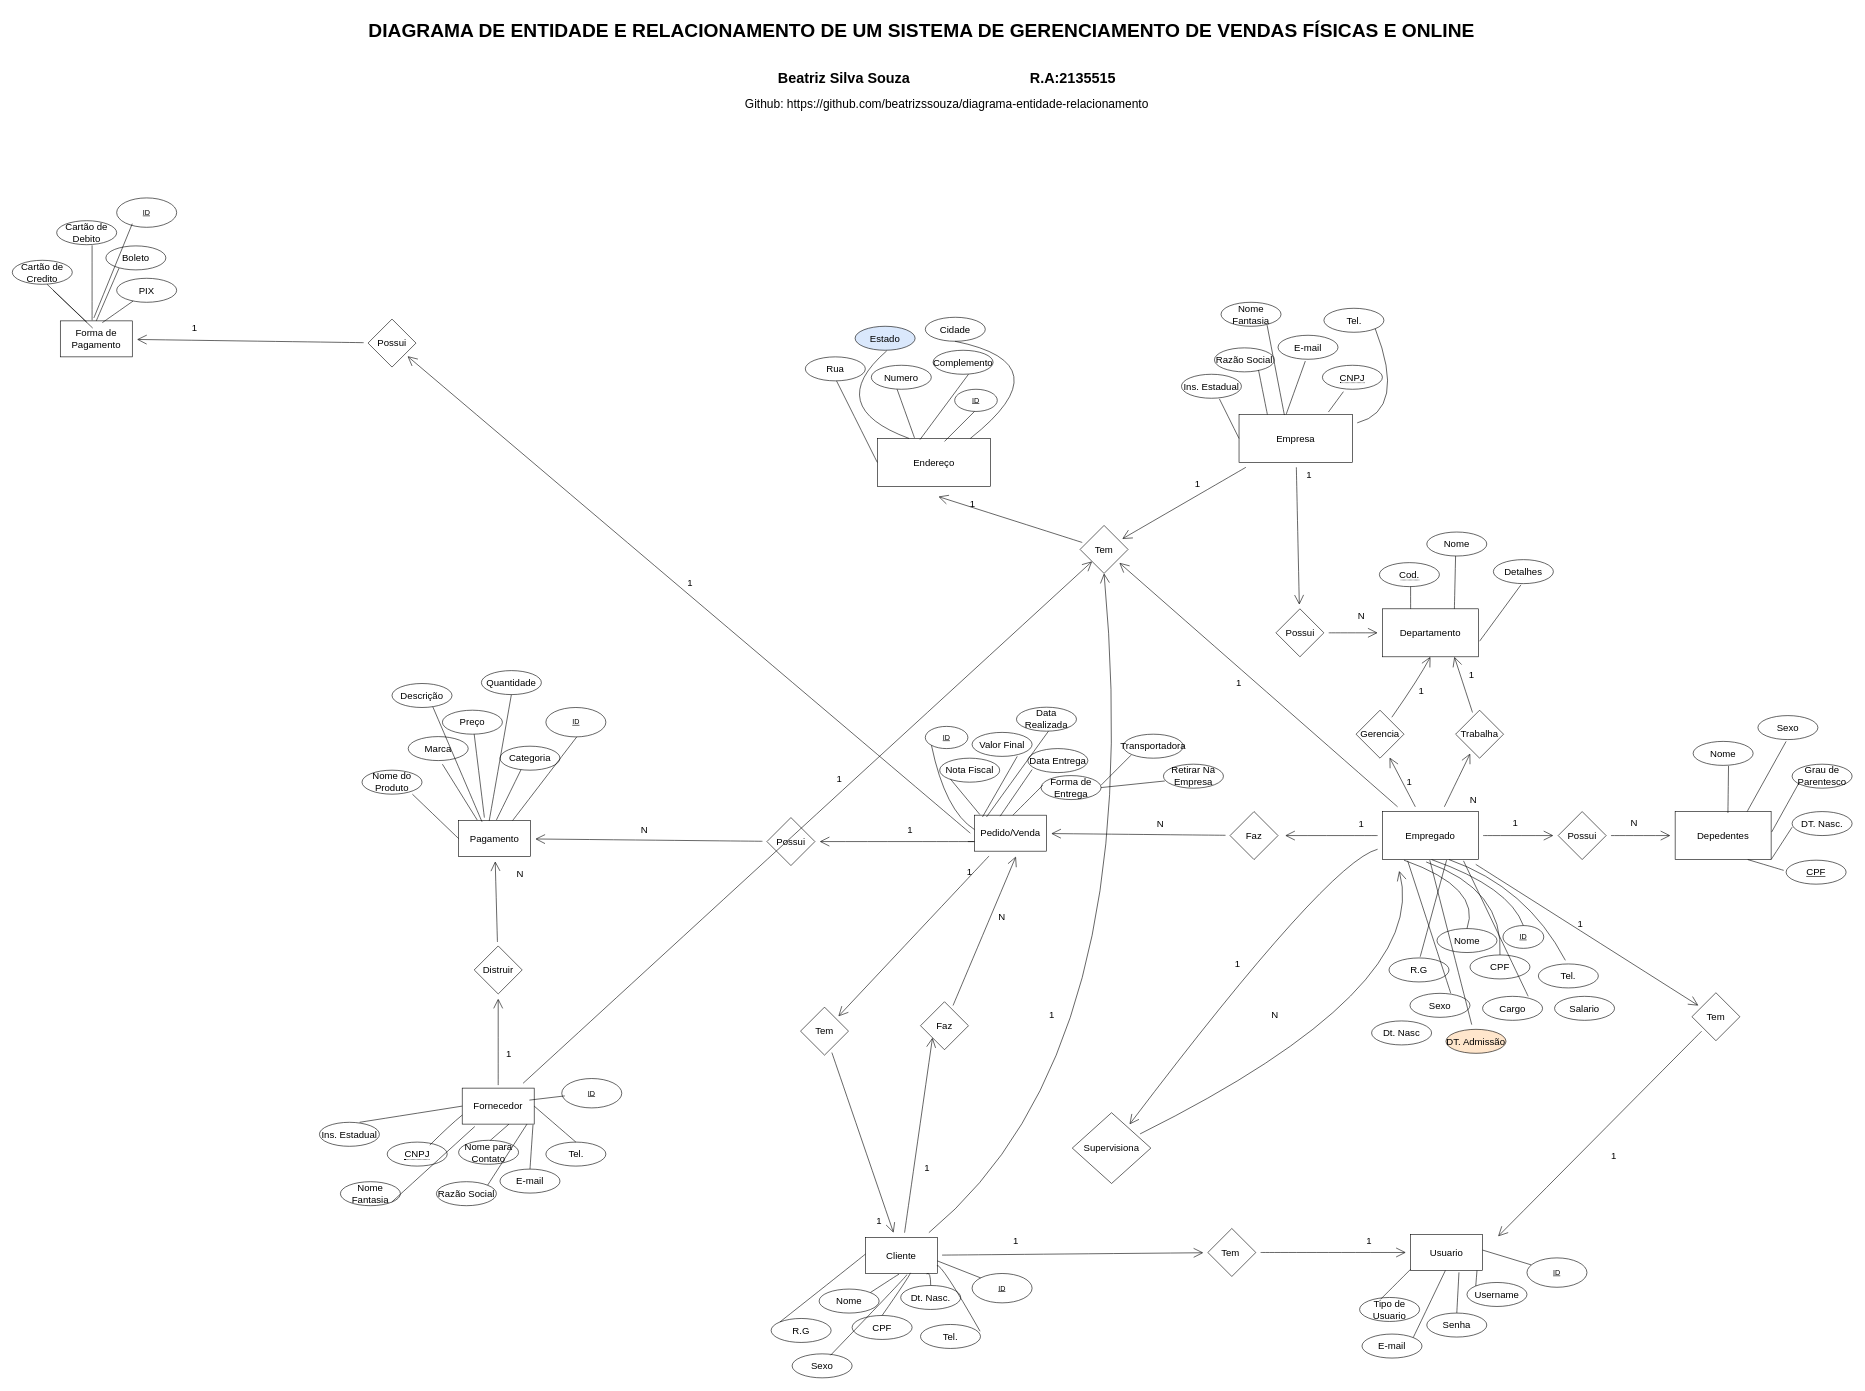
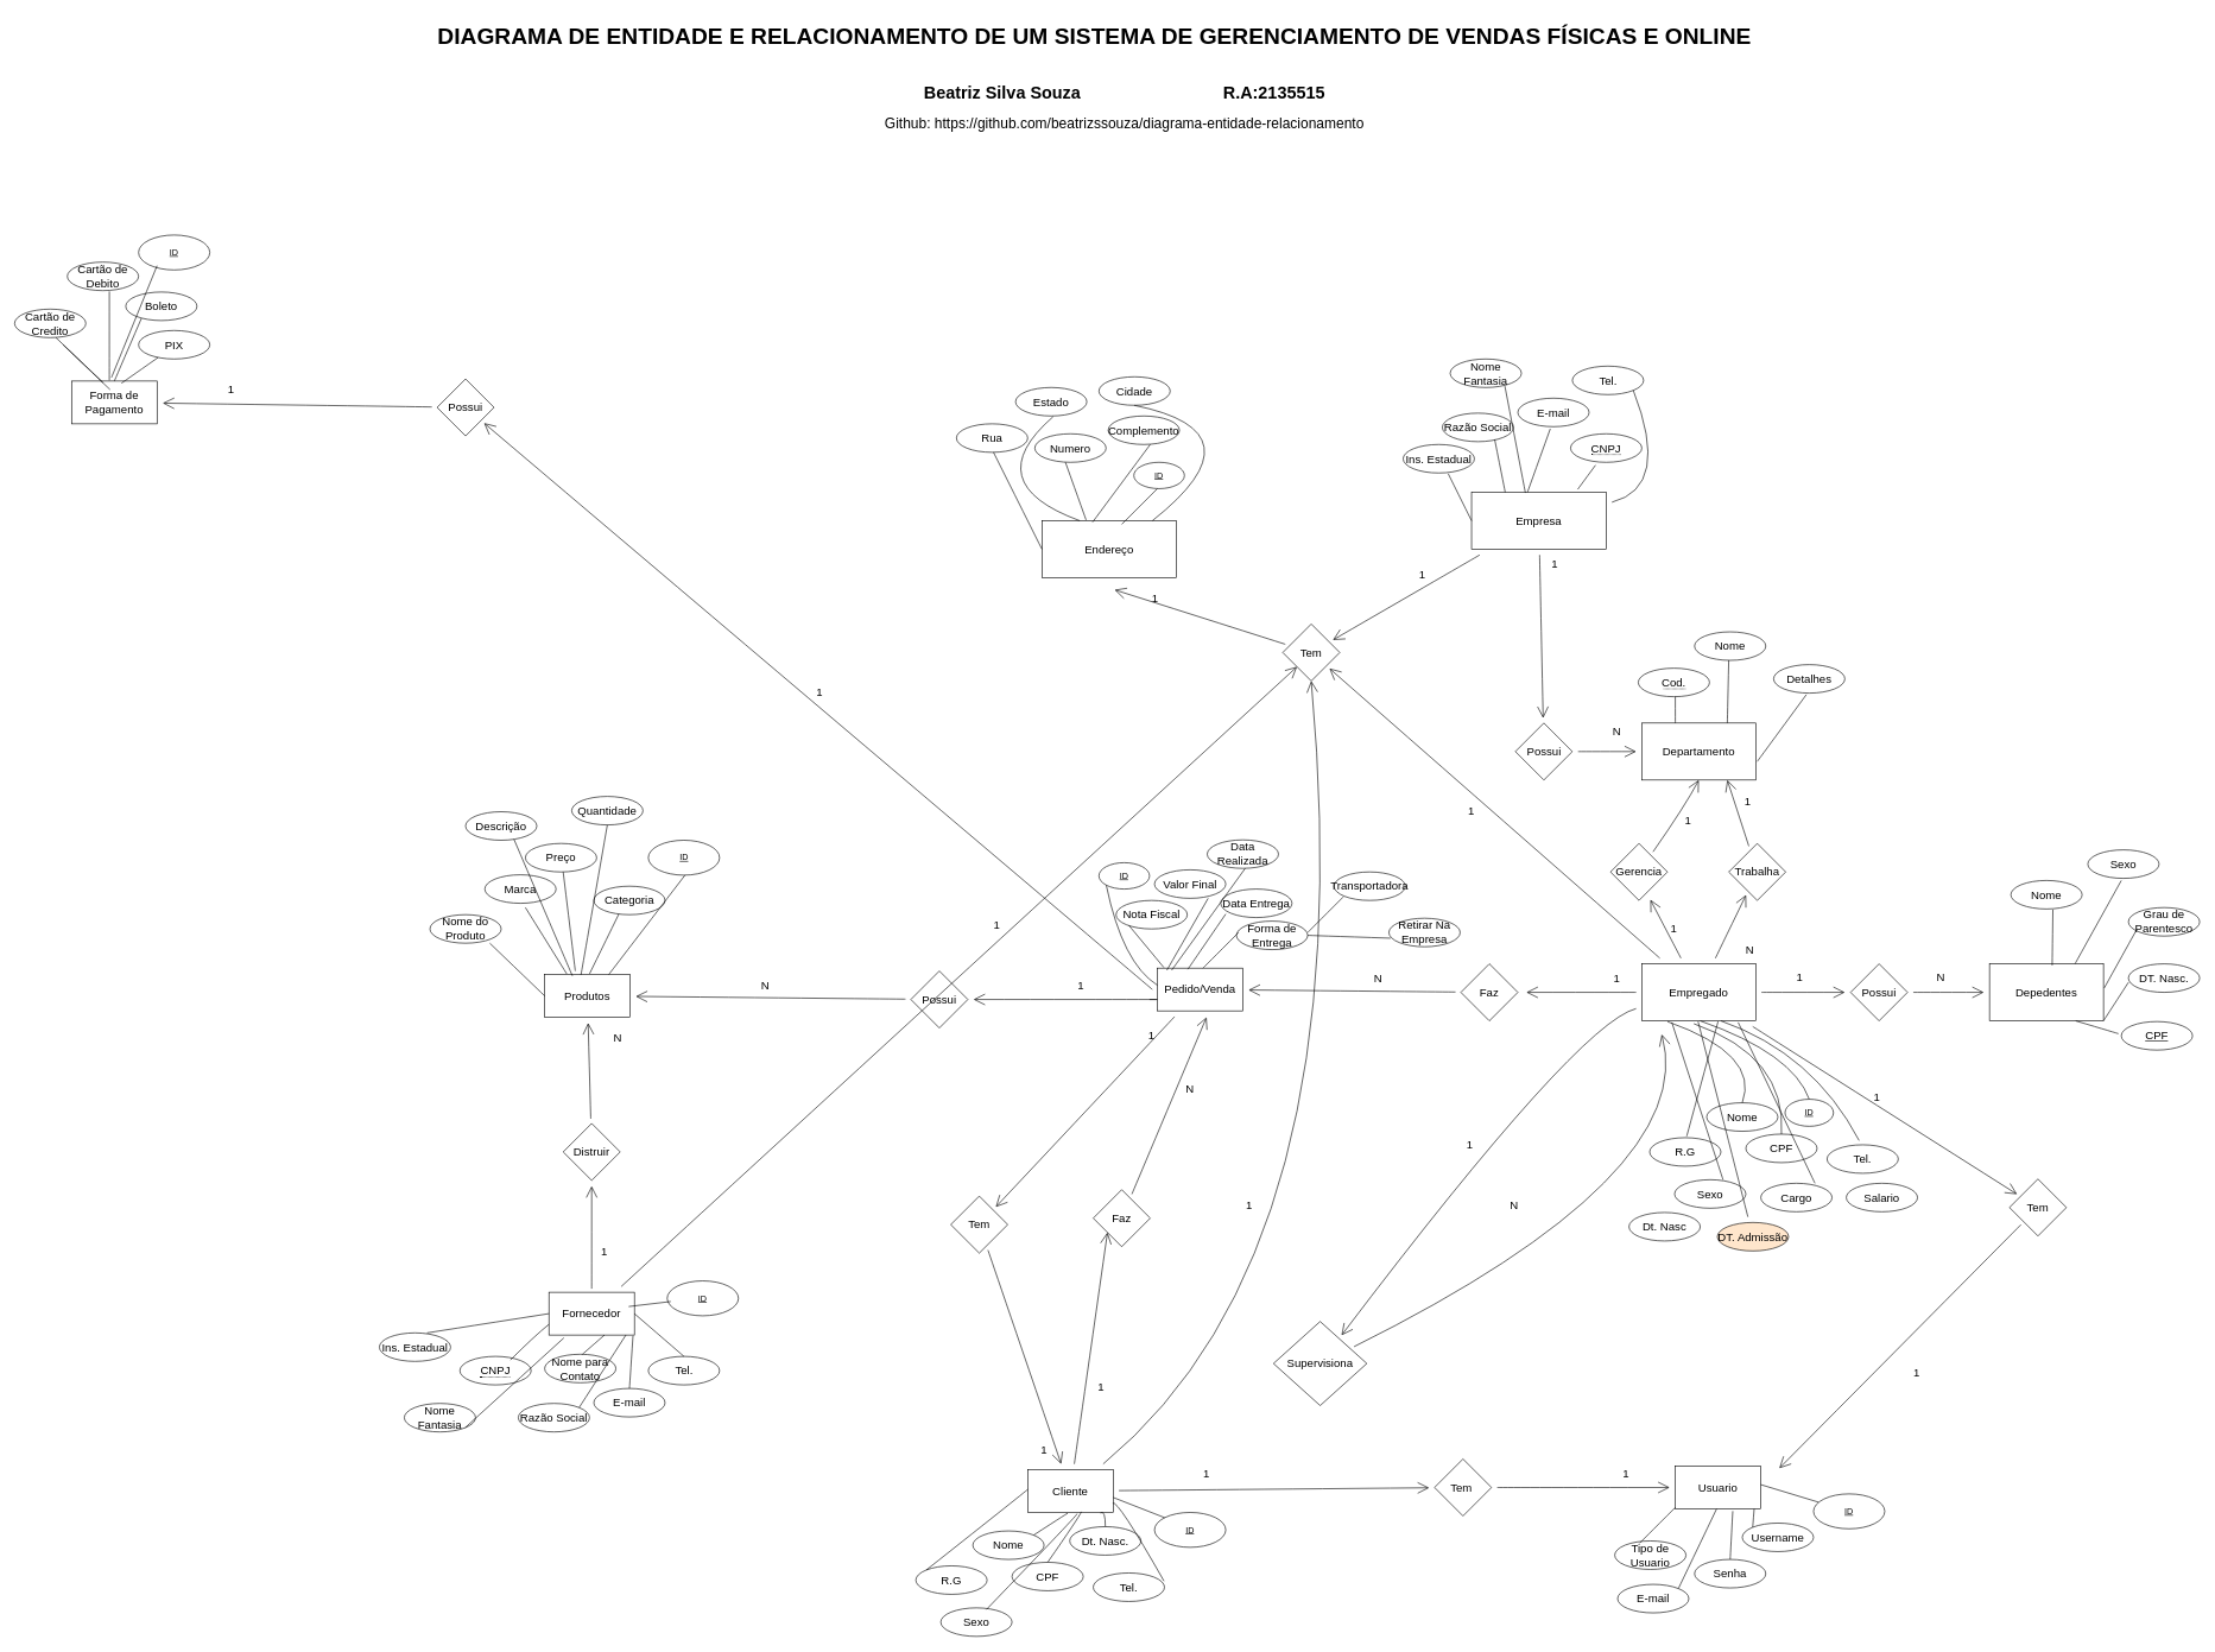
- <mxCell id="90" value="Estado" style="ellipse;whiteSpace=wrap;html=1;align=center;hachureGap=4;pointerEvents=0;fontSize=16;fillColor=#dae8fc;" parent="1" vertex="1"><mxGeometry x="1425" y="543" width="100" height="40" as="geometry" /></mxCell>
+ <mxCell id="90" value="Estado" style="ellipse;whiteSpace=wrap;html=1;align=center;hachureGap=4;pointerEvents=0;fontSize=16;" parent="1" vertex="1"><mxGeometry x="1425" y="543" width="100" height="40" as="geometry" /></mxCell>
- <mxCell id="139" value="Retirar Na Empresa" style="ellipse;whiteSpace=wrap;html=1;align=center;hachureGap=4;pointerEvents=0;fontSize=16;" parent="1" vertex="1"><mxGeometry x="1939" y="1273" width="100" height="40" as="geometry" /></mxCell>
+ <mxCell id="139" value="Retirar Na Empresa" style="ellipse;whiteSpace=wrap;html=1;align=center;hachureGap=4;pointerEvents=0;fontSize=16;" parent="1" vertex="1"><mxGeometry x="1949" y="1288" width="100" height="40" as="geometry" /></mxCell>
- <mxCell id="29" value="Pagamento" style="whiteSpace=wrap;html=1;hachureGap=4;pointerEvents=0;fontSize=16;" parent="1" vertex="1"><mxGeometry x="764" y="1367" width="120" height="60" as="geometry" /></mxCell>
+ <mxCell id="29" value="Produtos" style="whiteSpace=wrap;html=1;hachureGap=4;pointerEvents=0;fontSize=16;" parent="1" vertex="1"><mxGeometry x="764" y="1367" width="120" height="60" as="geometry" /></mxCell>
